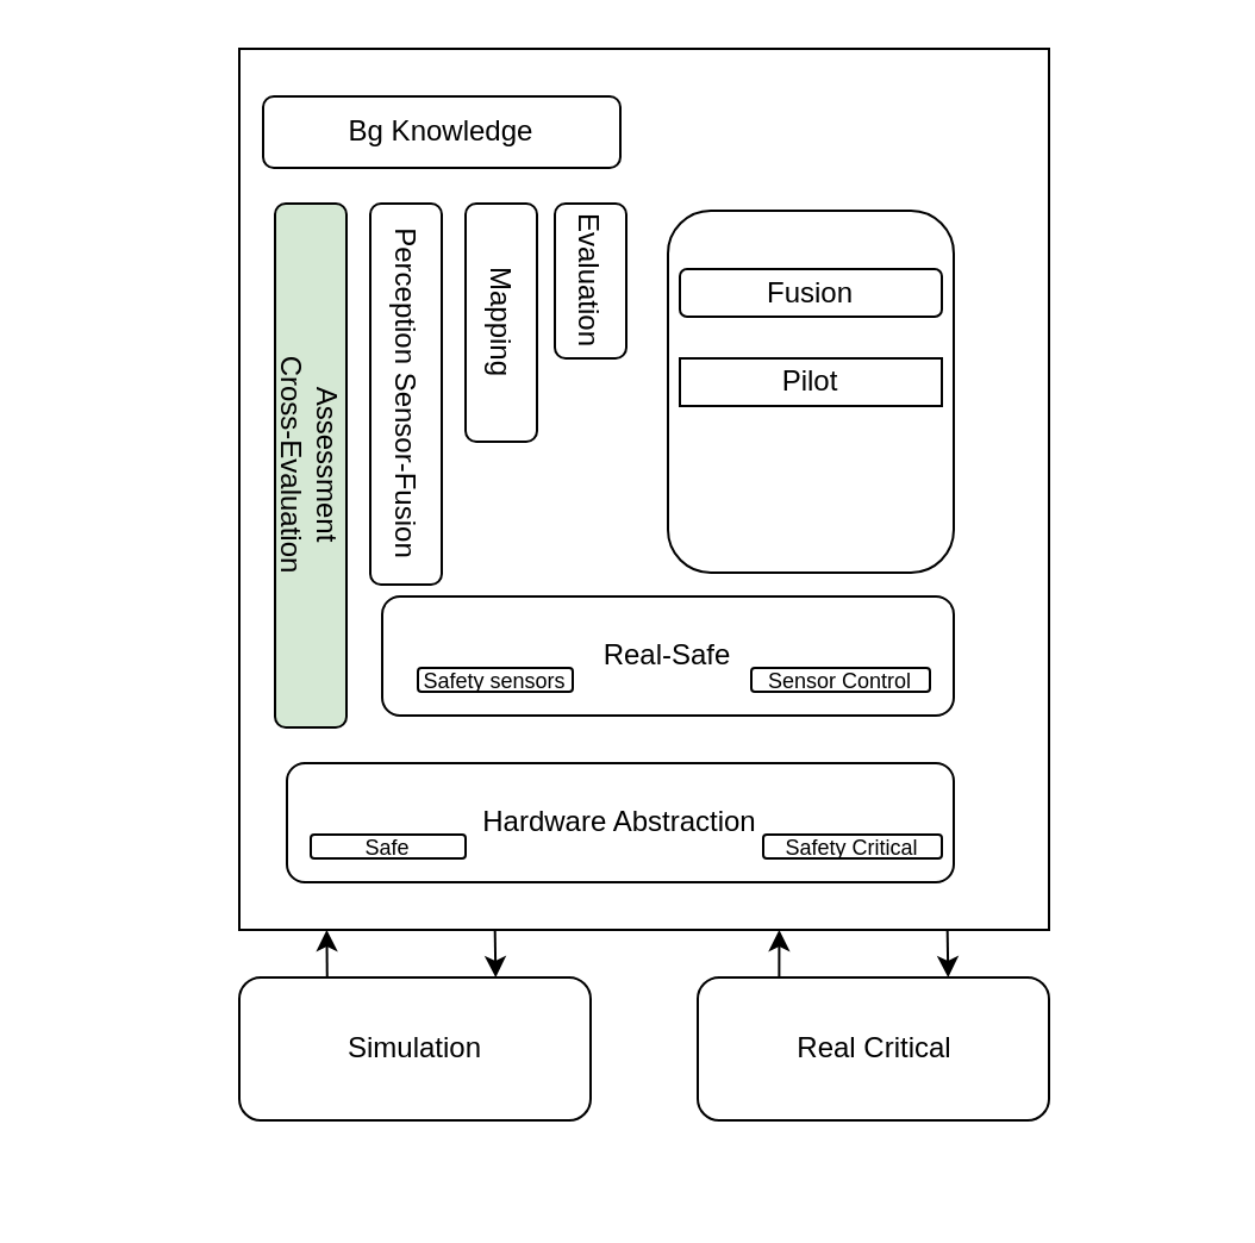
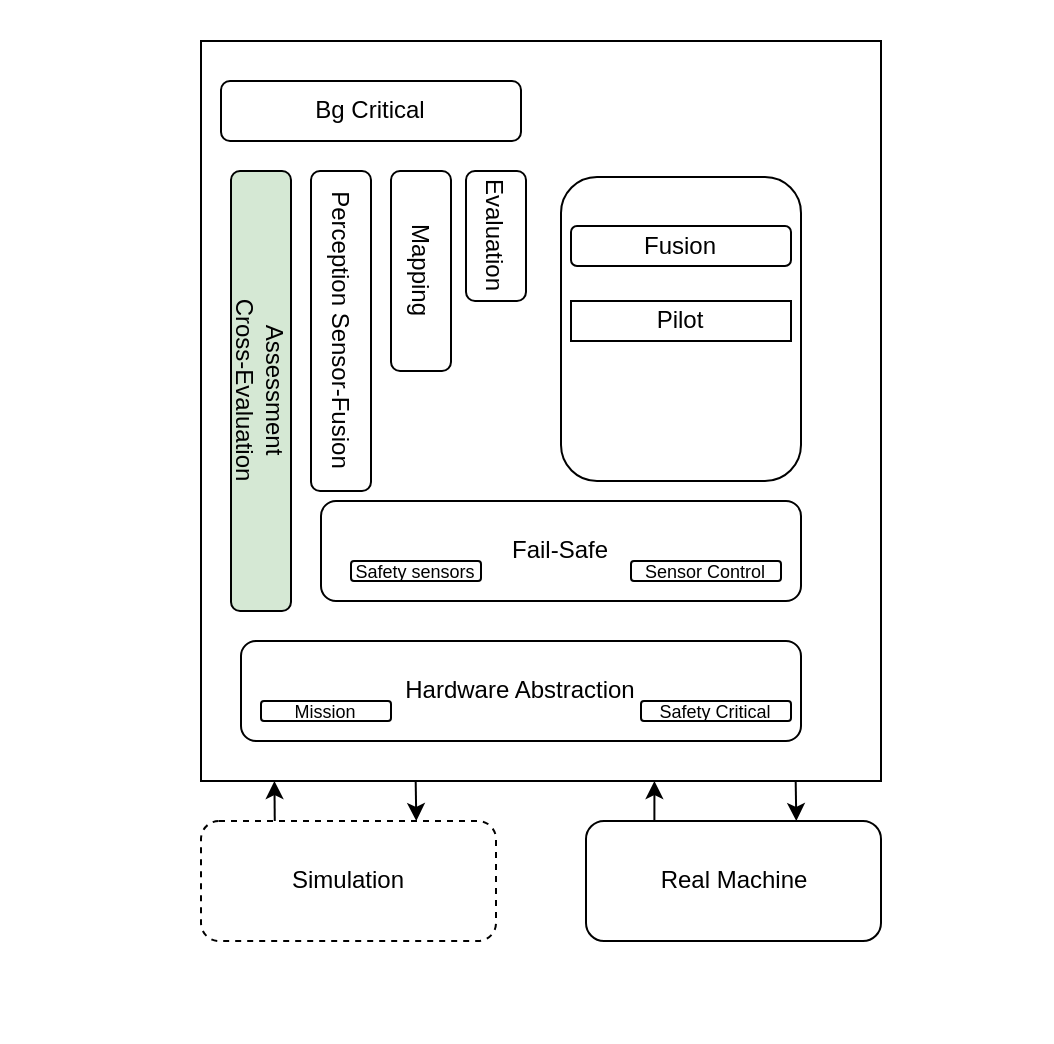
- <mxCell id="6" value="Bg Knowledge" style="text;html=1;strokeColor=none;fillColor=none;align=center;verticalAlign=middle;whiteSpace=wrap;rounded=0;" vertex="1" parent="2"><mxGeometry x="45" y="20" width="80" height="30" as="geometry" /></mxCell>
+ <mxCell id="6" value="Bg Critical" style="text;html=1;strokeColor=none;fillColor=none;align=center;verticalAlign=middle;whiteSpace=wrap;rounded=0;" vertex="1" parent="2"><mxGeometry x="45" y="20" width="80" height="30" as="geometry" /></mxCell>
- <mxCell id="14" value="Real-Safe" style="rounded=1;whiteSpace=wrap;html=1;" vertex="1" parent="2"><mxGeometry x="60" y="230" width="240" height="50" as="geometry" /></mxCell>
+ <mxCell id="14" value="Fail-Safe" style="rounded=1;whiteSpace=wrap;html=1;" vertex="1" parent="2"><mxGeometry x="60" y="230" width="240" height="50" as="geometry" /></mxCell>
- <mxCell id="18" value="&lt;font style=&quot;font-size: 9px;&quot;&gt;Safe&lt;/font&gt;" style="rounded=1;whiteSpace=wrap;html=1;" vertex="1" parent="2"><mxGeometry x="30" y="330" width="65" height="10" as="geometry" /></mxCell>
+ <mxCell id="18" value="&lt;font style=&quot;font-size: 9px;&quot;&gt;Mission&lt;/font&gt;" style="rounded=1;whiteSpace=wrap;html=1;" vertex="1" parent="2"><mxGeometry x="30" y="330" width="65" height="10" as="geometry" /></mxCell>
- <mxCell id="21" value="Simulation" style="rounded=1;whiteSpace=wrap;html=1;" vertex="1" parent="2"><mxGeometry y="390" width="147.5" height="60" as="geometry" /></mxCell>
+ <mxCell id="21" value="Simulation" style="rounded=1;whiteSpace=wrap;html=1;dashed=1;" vertex="1" parent="2"><mxGeometry y="390" width="147.5" height="60" as="geometry" /></mxCell>
- <mxCell id="22" value="Real Critical" style="rounded=1;whiteSpace=wrap;html=1;" vertex="1" parent="2"><mxGeometry x="192.5" y="390" width="147.5" height="60" as="geometry" /></mxCell>
+ <mxCell id="22" value="Real Machine" style="rounded=1;whiteSpace=wrap;html=1;" vertex="1" parent="2"><mxGeometry x="192.5" y="390" width="147.5" height="60" as="geometry" /></mxCell>
